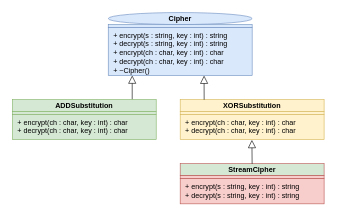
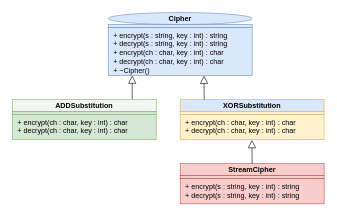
- <mxCell id="6" value="&lt;b&gt;ADDSubstitution&lt;/b&gt;" style="rounded=0;whiteSpace=wrap;html=1;fillColor=#d5e8d4;strokeColor=#82b366;" vertex="1" parent="1"><mxGeometry x="20" y="165" width="240" height="20" as="geometry" /></mxCell>
+ <mxCell id="6" value="&lt;b&gt;ADDSubstitution&lt;/b&gt;" style="rounded=0;whiteSpace=wrap;html=1;fillColor=#f5f5f5;strokeColor=#82b366;" vertex="1" parent="1"><mxGeometry x="20" y="165" width="240" height="20" as="geometry" /></mxCell>
- <mxCell id="9" value="&lt;b&gt;XORSubstitution&lt;/b&gt;" style="rounded=0;whiteSpace=wrap;html=1;fillColor=#fff2cc;strokeColor=#d6b656;" vertex="1" parent="1"><mxGeometry x="300" y="165" width="240" height="20" as="geometry" /></mxCell>
+ <mxCell id="9" value="&lt;b&gt;XORSubstitution&lt;/b&gt;" style="rounded=0;whiteSpace=wrap;html=1;fillColor=#dae8fc;strokeColor=#d6b656;" vertex="1" parent="1"><mxGeometry x="300" y="165" width="240" height="20" as="geometry" /></mxCell>
- <mxCell id="12" value="&lt;b&gt;StreamCipher&lt;/b&gt;" style="rounded=0;whiteSpace=wrap;html=1;fillColor=#d5e8d4;strokeColor=#b85450;" vertex="1" parent="1"><mxGeometry x="300" y="272" width="240" height="20" as="geometry" /></mxCell>
+ <mxCell id="12" value="&lt;b&gt;StreamCipher&lt;/b&gt;" style="rounded=0;whiteSpace=wrap;html=1;fillColor=#f8cecc;strokeColor=#b85450;" vertex="1" parent="1"><mxGeometry x="300" y="272" width="240" height="20" as="geometry" /></mxCell>
